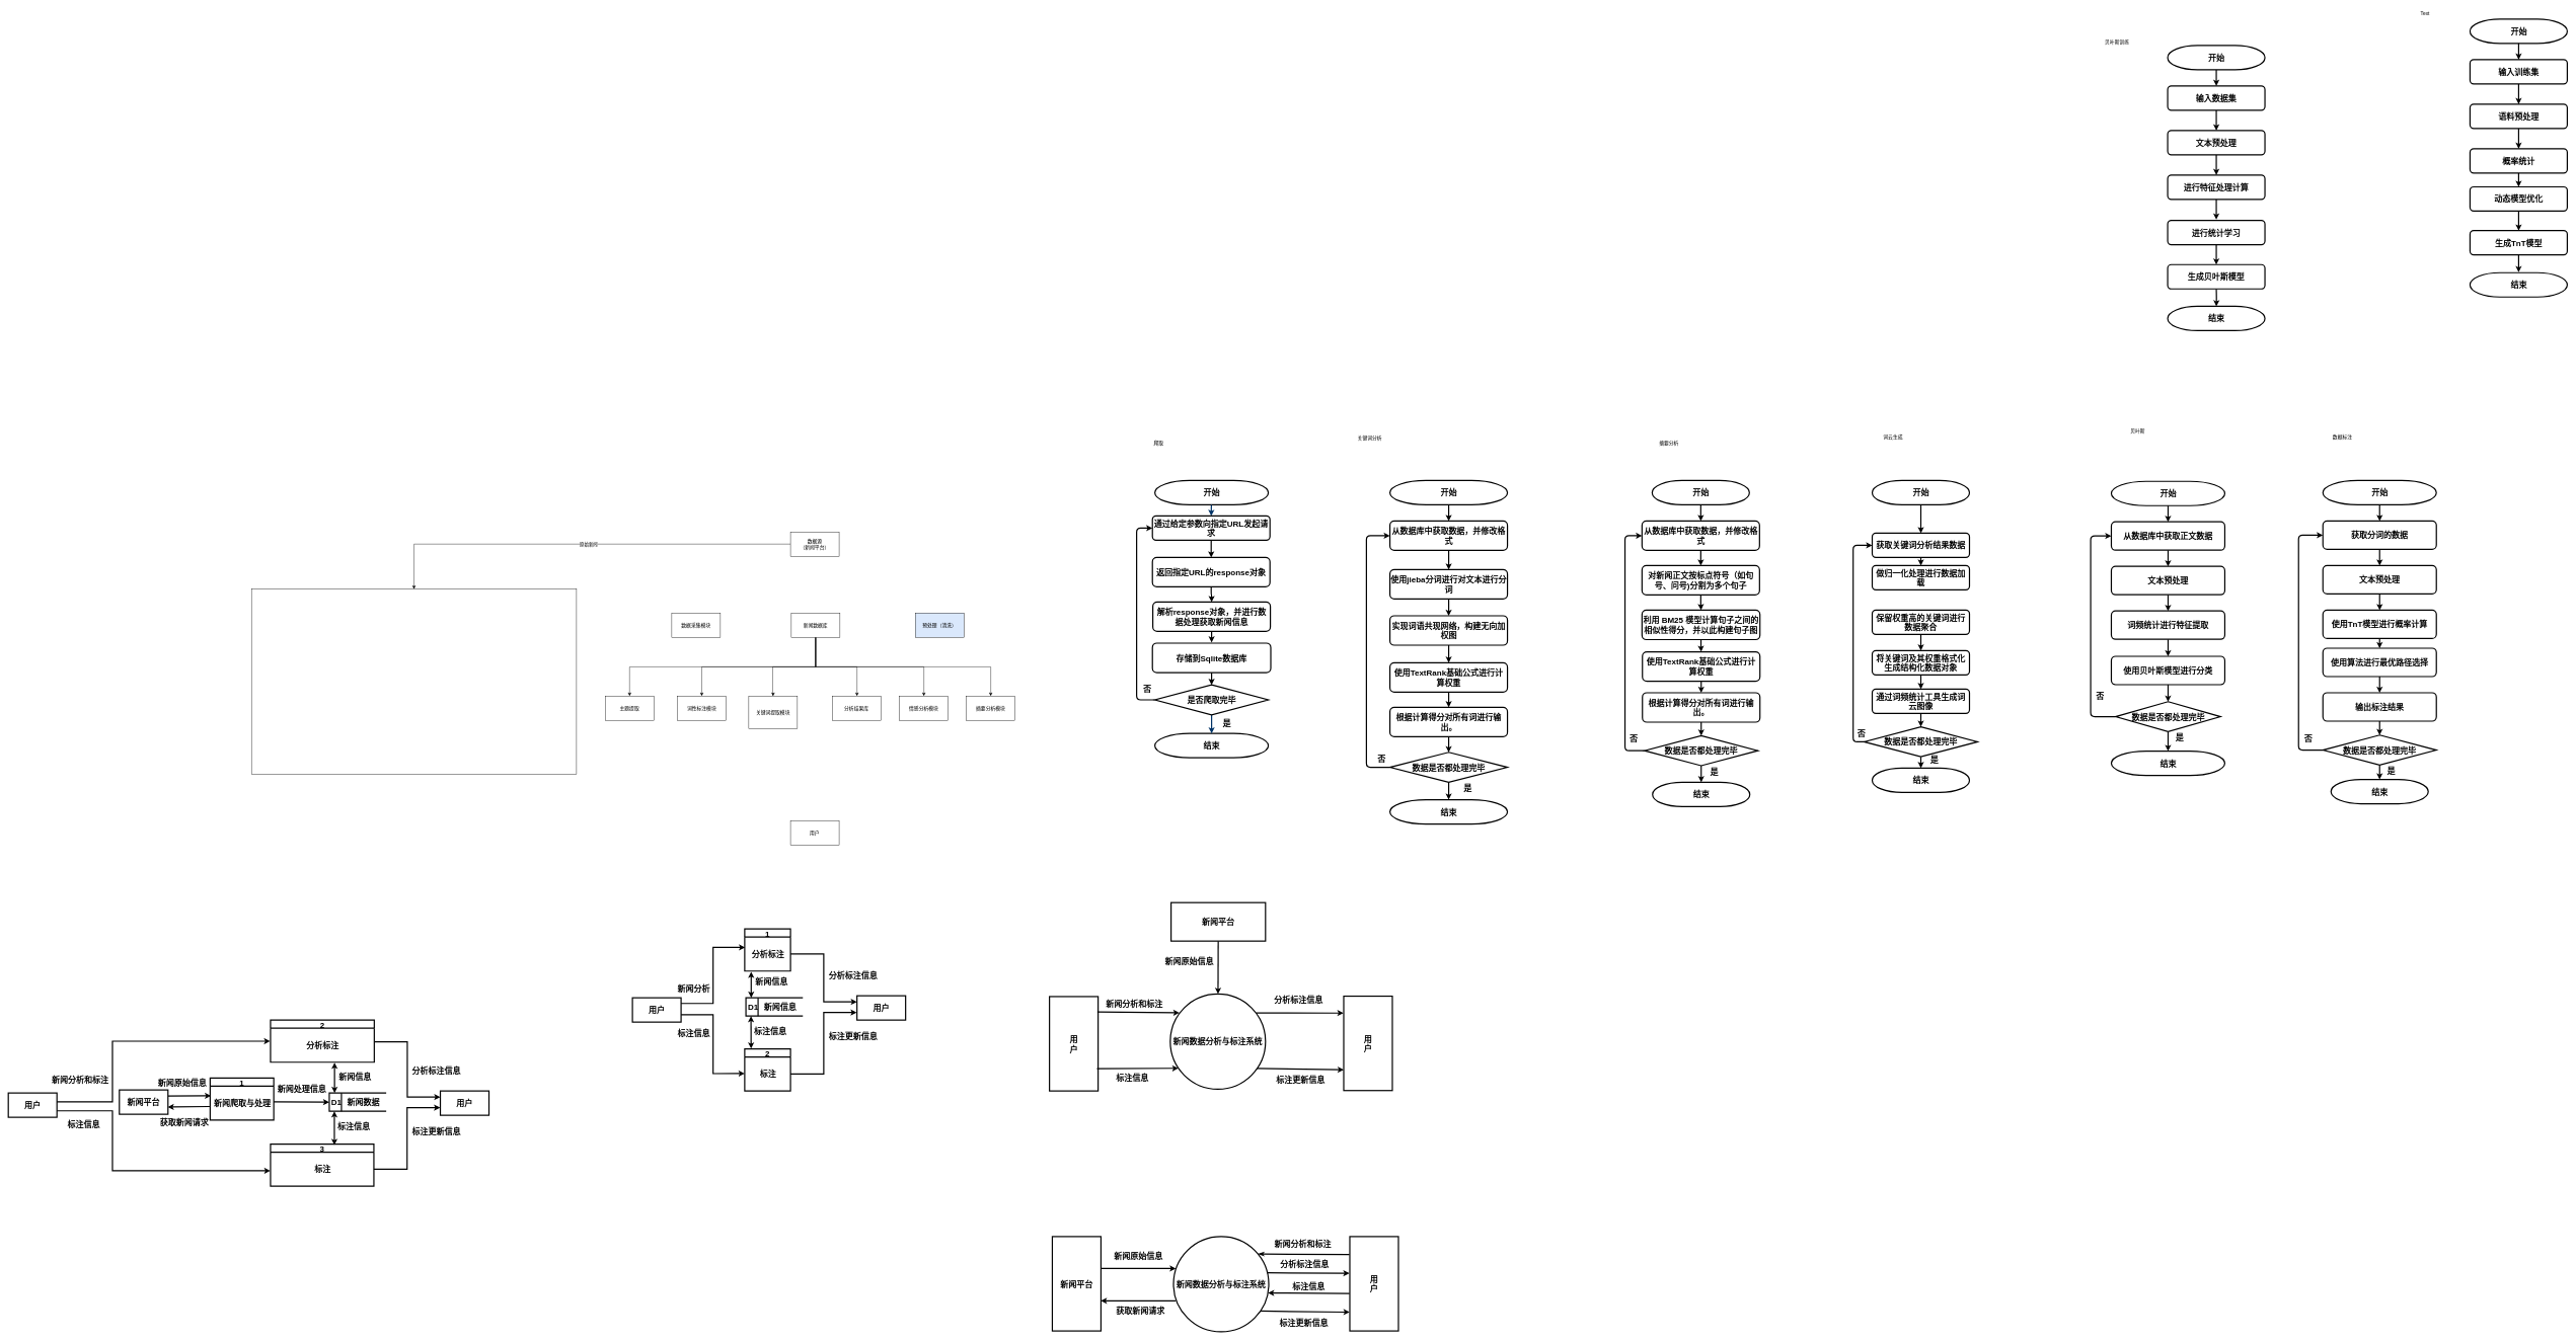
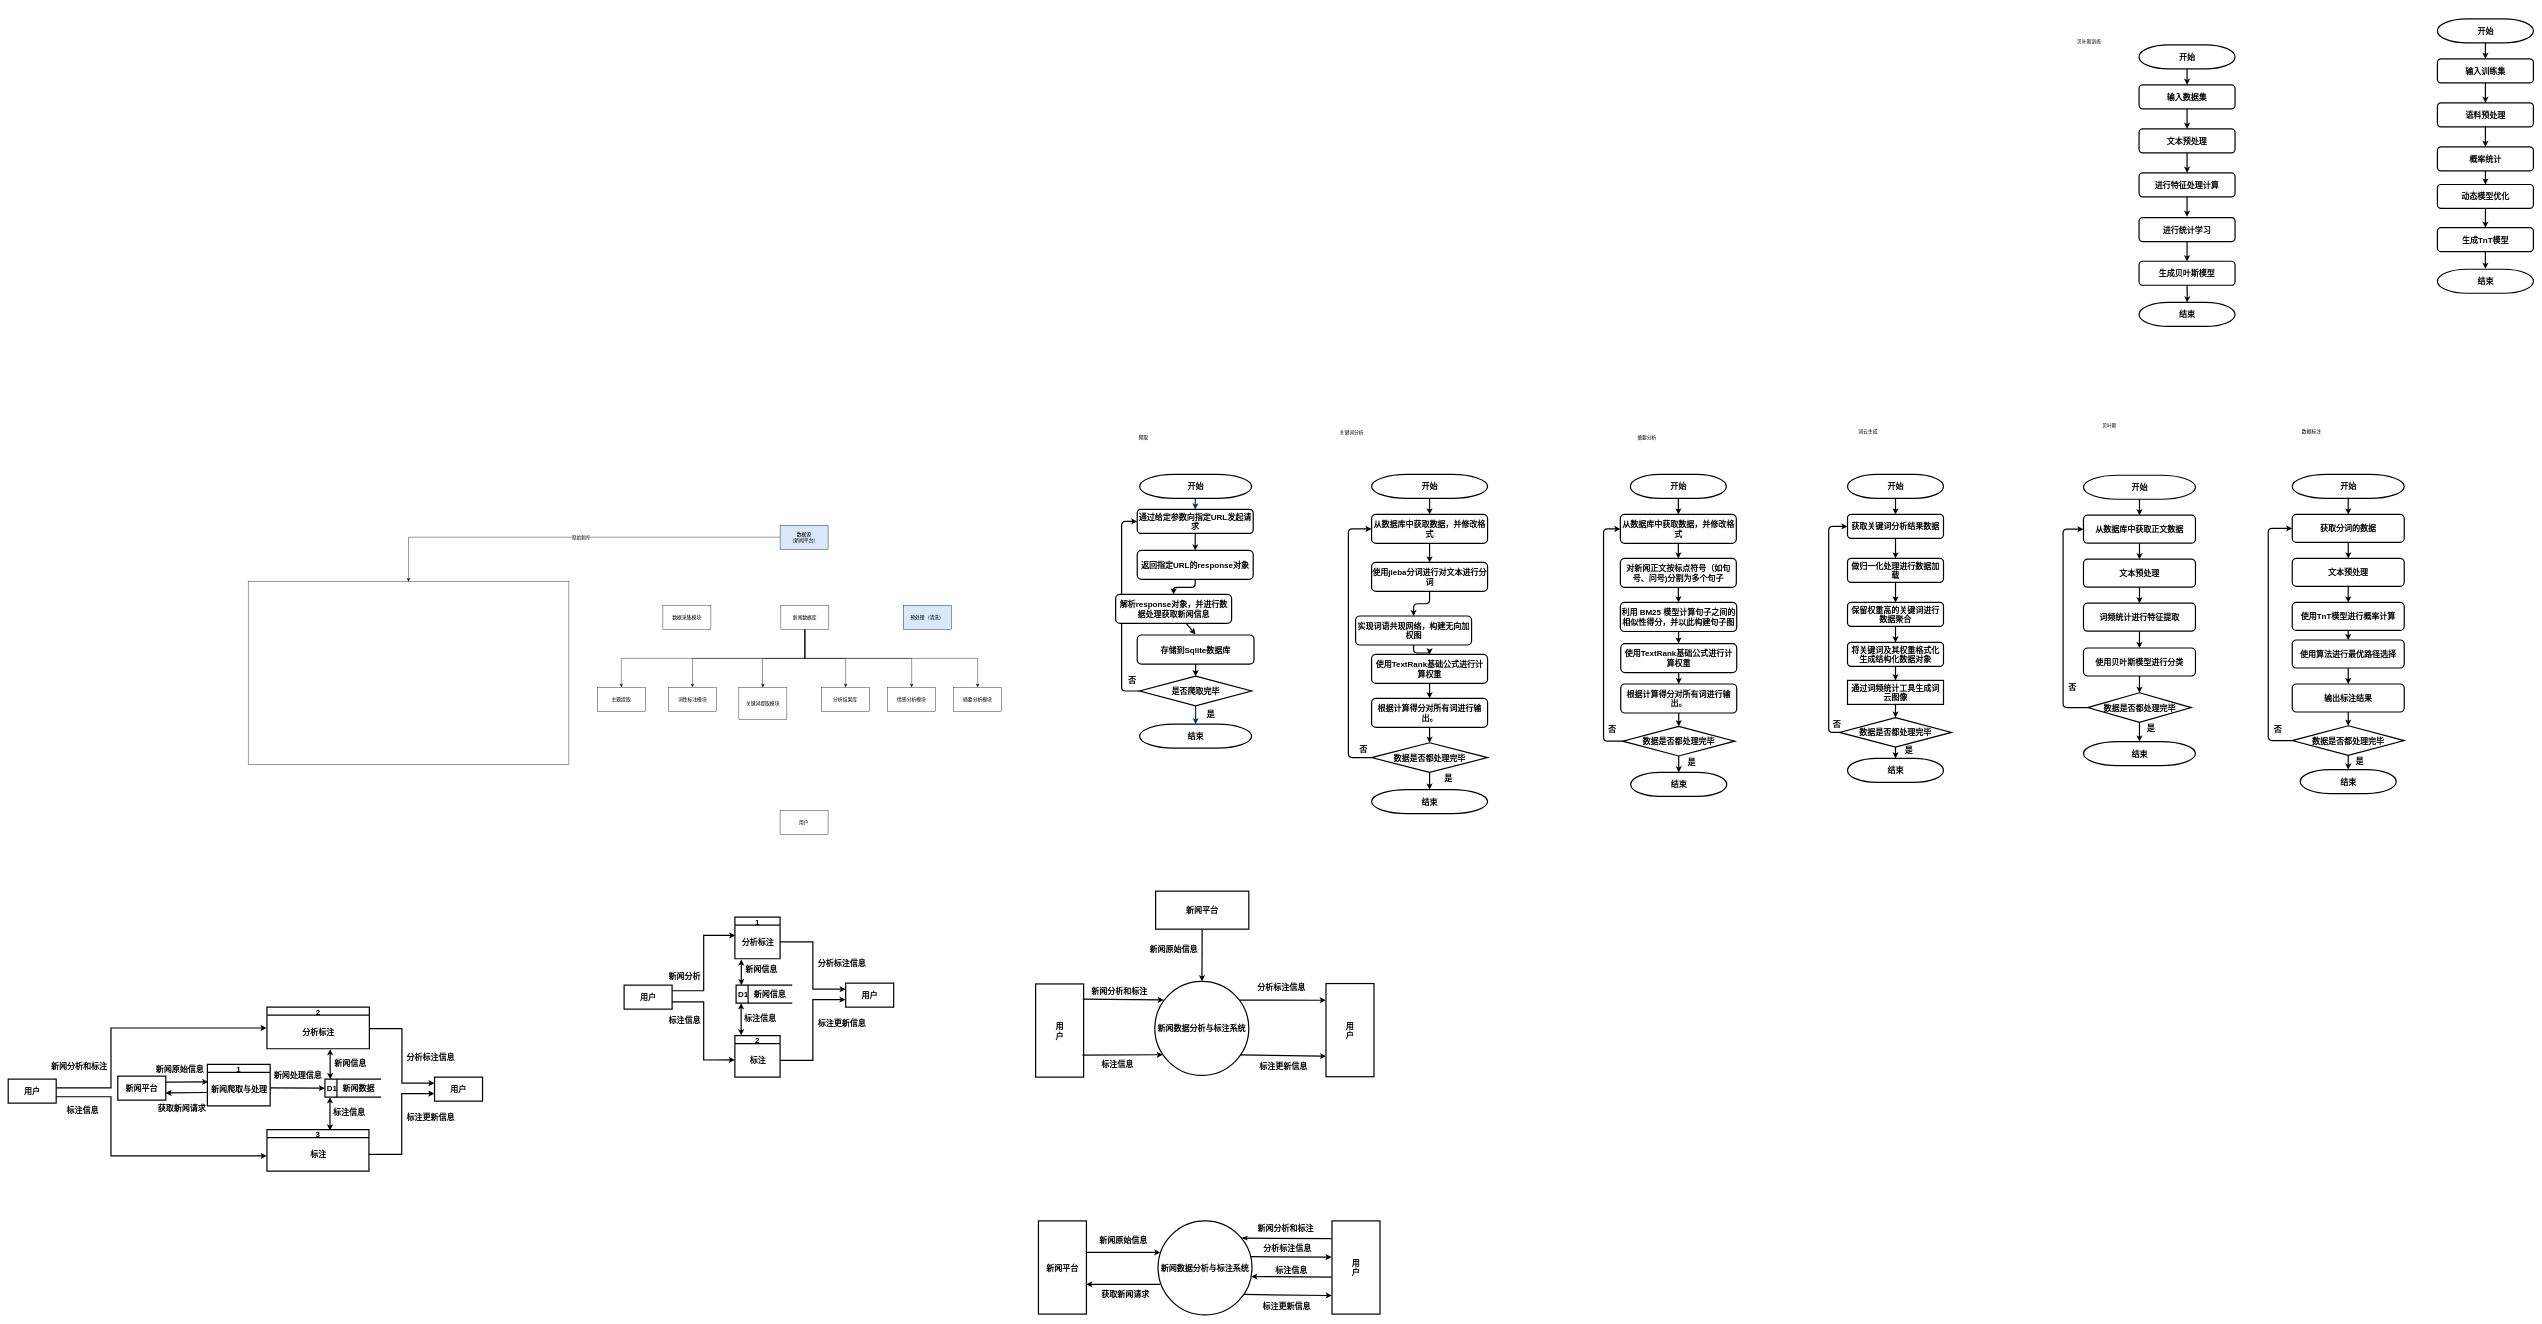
- <mxCell id="179" value="Text" style="text;html=1;align=center;verticalAlign=middle;resizable=0;points=[];autosize=1;strokeColor=none;fillColor=none;" parent="1" vertex="1"><mxGeometry x="5963" y="20" width="40" height="26" as="geometry" /></mxCell>
- <mxCell id="102" value="数据源&lt;br&gt;（新闻平台）" style="rounded=0;whiteSpace=wrap;html=1;" parent="1" vertex="1"><mxGeometry x="1950" y="1312" width="120" height="60" as="geometry" /></mxCell>
+ <mxCell id="102" value="数据源&lt;br&gt;（新闻平台）" style="rounded=0;whiteSpace=wrap;html=1;fillColor=#dae8fc;" parent="1" vertex="1"><mxGeometry x="1950" y="1312" width="120" height="60" as="geometry" /></mxCell>
- <mxCell id="52" value="获取关键词分析结果数据" style="rounded=1;whiteSpace=wrap;html=1;strokeColor=default;strokeWidth=3;align=center;verticalAlign=middle;fontFamily=Helvetica;fontSize=20;fontColor=default;fontStyle=1;fillColor=default;gradientColor=none;gradientDirection=north;aspect=fixed;" parent="1" vertex="1"><mxGeometry x="4619" y="1315" width="240" height="60" as="geometry" /></mxCell>
+ <mxCell id="52" value="获取关键词分析结果数据" style="rounded=1;whiteSpace=wrap;html=1;strokeColor=default;strokeWidth=3;align=center;verticalAlign=middle;fontFamily=Helvetica;fontSize=20;fontColor=default;fontStyle=1;fillColor=default;gradientColor=none;gradientDirection=north;aspect=fixed;" parent="1" vertex="1"><mxGeometry x="4619" y="1285" width="240" height="60" as="geometry" /></mxCell>
+ <mxCell id="53" value="" style="edgeStyle=orthogonalEdgeStyle;rounded=1;orthogonalLoop=1;jettySize=auto;html=1;fontFamily=Helvetica;fontSize=20;fontColor=default;fontStyle=1;entryX=0.5;entryY=0;entryDx=0;entryDy=0;strokeColor=default;strokeWidth=3;align=center;verticalAlign=middle;fillColor=default;gradientColor=none;gradientDirection=north;" parent="1" source="54" target="56" edge="1"><mxGeometry relative="1" as="geometry"><mxPoint x="4692" y="1599" as="targetPoint" /></mxGeometry></mxCell>
- <mxCell id="10" value="解析response对象，并进行数据处理获取新闻信息" style="rounded=1;whiteSpace=wrap;html=1;strokeColor=default;strokeWidth=3;align=center;verticalAlign=middle;fontFamily=Helvetica;fontSize=20;fontColor=default;fontStyle=1;fillColor=default;gradientColor=none;gradientDirection=north;aspect=fixed;shadow=0;resizable=1;" parent="1" vertex="1"><mxGeometry x="2844" y="1485" width="290" height="72.5" as="geometry" /></mxCell>
+ <mxCell id="10" value="解析response对象，并进行数据处理获取新闻信息" style="rounded=1;whiteSpace=wrap;html=1;strokeColor=default;strokeWidth=3;align=center;verticalAlign=middle;fontFamily=Helvetica;fontSize=20;fontColor=default;fontStyle=1;fillColor=default;gradientColor=none;gradientDirection=north;aspect=fixed;shadow=0;resizable=1;" parent="1" vertex="1"><mxGeometry x="2789" y="1485" width="290" height="72.5" as="geometry" /></mxCell>
- <mxCell id="24" value="实现词语共现网络，构建无向加权图" style="rounded=1;whiteSpace=wrap;html=1;strokeColor=default;strokeWidth=3;align=center;verticalAlign=middle;fontFamily=Helvetica;fontSize=20;fontColor=default;fontStyle=1;fillColor=default;gradientColor=none;gradientDirection=north;aspect=fixed;" parent="1" vertex="1"><mxGeometry x="3429" y="1519" width="290" height="72.5" as="geometry" /></mxCell>
+ <mxCell id="24" value="实现词语共现网络，构建无向加权图" style="rounded=1;whiteSpace=wrap;html=1;strokeColor=default;strokeWidth=3;align=center;verticalAlign=middle;fontFamily=Helvetica;fontSize=20;fontColor=default;fontStyle=1;fillColor=default;gradientColor=none;gradientDirection=north;aspect=fixed;" parent="1" vertex="1"><mxGeometry x="3389" y="1539" width="290" height="72.5" as="geometry" /></mxCell>
- <mxCell id="62" value="通过词频统计工具生成词云图像" style="rounded=1;whiteSpace=wrap;html=1;strokeColor=default;strokeWidth=3;align=center;verticalAlign=middle;fontFamily=Helvetica;fontSize=20;fontColor=default;fontStyle=1;fillColor=default;gradientColor=none;gradientDirection=north;aspect=fixed;" parent="1" vertex="1"><mxGeometry x="4619" y="1700" width="240" height="60" as="geometry" /></mxCell>
+ <mxCell id="62" value="通过词频统计工具生成词云图像" style="whiteSpace=wrap;html=1;strokeColor=default;strokeWidth=3;align=center;verticalAlign=middle;fontFamily=Helvetica;fontSize=20;fontColor=default;fontStyle=1;fillColor=default;gradientColor=none;gradientDirection=north;aspect=fixed;rounded=0;" parent="1" vertex="1"><mxGeometry x="4619" y="1700" width="240" height="60" as="geometry" /></mxCell>
